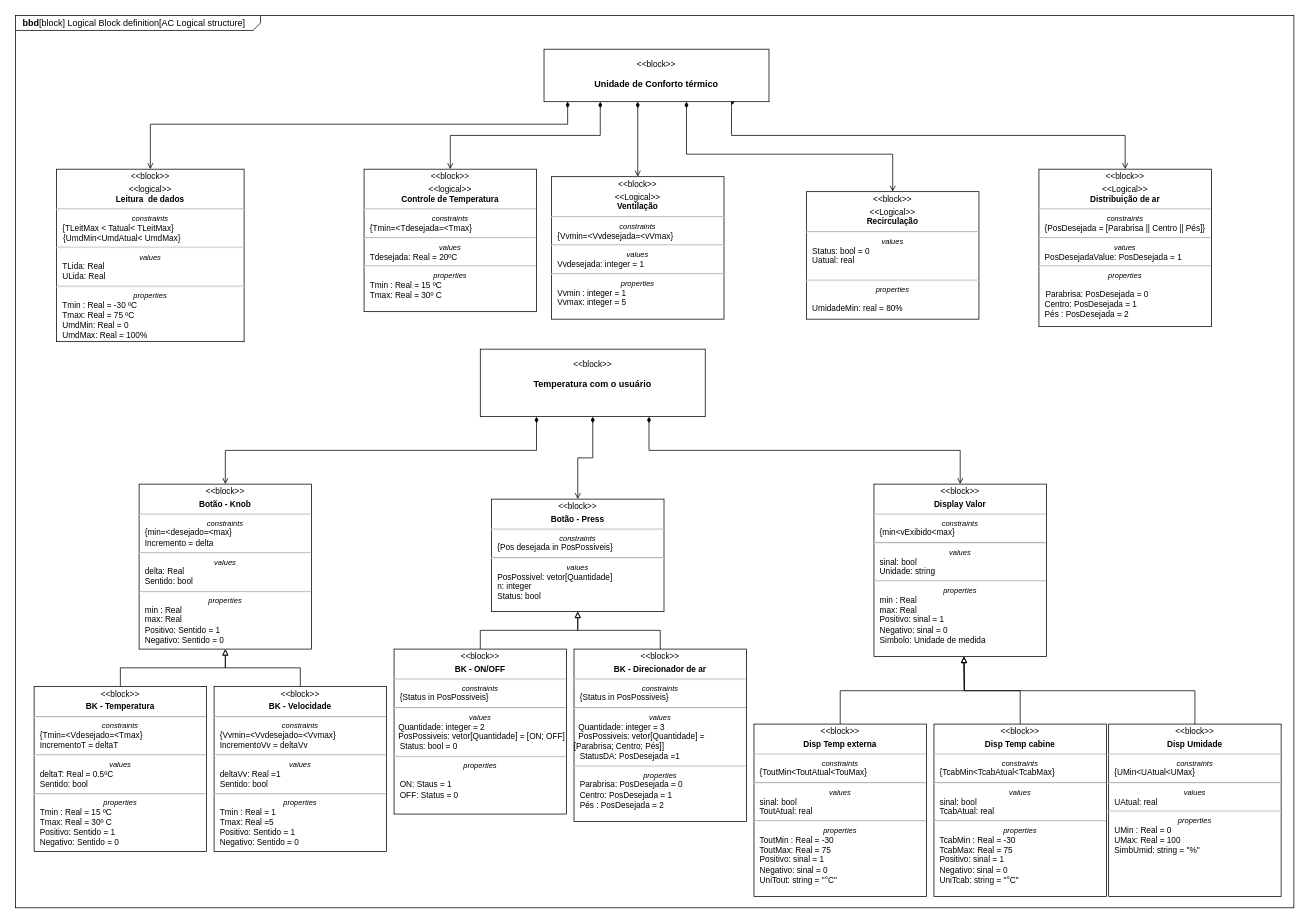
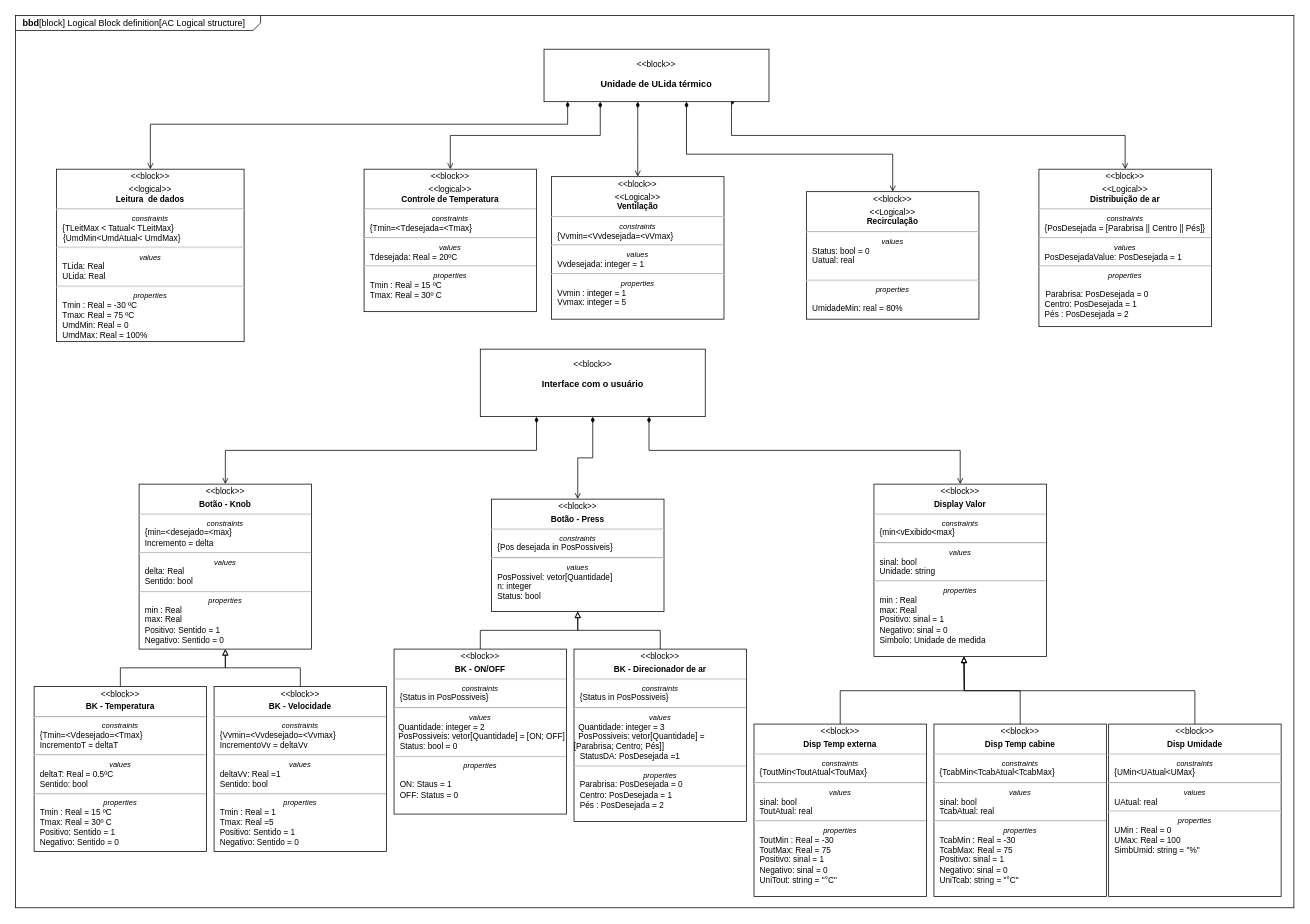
- <mxCell id="8" value="&lt;p style=&quot;margin: 13px&quot;&gt;&lt;font style=&quot;font-size: 11px&quot;&gt;&amp;lt;&amp;lt;block&amp;gt;&amp;gt;&lt;/font&gt;&lt;/p&gt;&lt;p style=&quot;margin: 13px&quot;&gt;&lt;b&gt;Unidade de Conforto térmico&lt;/b&gt;&lt;/p&gt;" style="shape=rect;html=1;overflow=fill;whiteSpace=wrap;align=center;" parent="1" vertex="1"><mxGeometry x="725" y="65" width="300" height="70" as="geometry" /></mxCell>
+ <mxCell id="8" value="&lt;p style=&quot;margin: 13px&quot;&gt;&lt;font style=&quot;font-size: 11px&quot;&gt;&amp;lt;&amp;lt;block&amp;gt;&amp;gt;&lt;/font&gt;&lt;/p&gt;&lt;p style=&quot;margin: 13px&quot;&gt;&lt;b&gt;Unidade de ULida térmico&lt;/b&gt;&lt;/p&gt;" style="shape=rect;html=1;overflow=fill;whiteSpace=wrap;align=center;" parent="1" vertex="1"><mxGeometry x="725" y="65" width="300" height="70" as="geometry" /></mxCell>
- <mxCell id="12" value="&lt;p style=&quot;margin: 13px&quot;&gt;&lt;font style=&quot;font-size: 11px&quot;&gt;&amp;lt;&amp;lt;block&amp;gt;&amp;gt;&lt;/font&gt;&lt;/p&gt;&lt;p style=&quot;margin: 13px&quot;&gt;&lt;b&gt;Temperatura com o usuário&lt;/b&gt;&lt;/p&gt;" style="shape=rect;html=1;overflow=fill;whiteSpace=wrap;align=center;" parent="1" vertex="1"><mxGeometry x="640" y="465" width="300" height="90" as="geometry" /></mxCell>
+ <mxCell id="12" value="&lt;p style=&quot;margin: 13px&quot;&gt;&lt;font style=&quot;font-size: 11px&quot;&gt;&amp;lt;&amp;lt;block&amp;gt;&amp;gt;&lt;/font&gt;&lt;/p&gt;&lt;p style=&quot;margin: 13px&quot;&gt;&lt;b&gt;Interface com o usuário&lt;/b&gt;&lt;/p&gt;" style="shape=rect;html=1;overflow=fill;whiteSpace=wrap;align=center;" parent="1" vertex="1"><mxGeometry x="640" y="465" width="300" height="90" as="geometry" /></mxCell>
